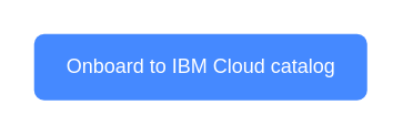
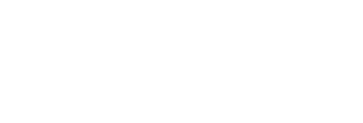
- <mxCell id="2" value="&lt;font style=&quot;font-size: 12px&quot; face=&quot;Arial&quot;&gt;Onboard to IBM Cloud catalog&lt;/font&gt;" style="rounded=1;align=center;strokeColor=none;html=1;fontColor=#ffffff;fontSize=12;fillColor=#4589ff;" parent="1" vertex="1"><mxGeometry x="20" y="20" width="200" height="40" as="geometry" /></mxCell>
